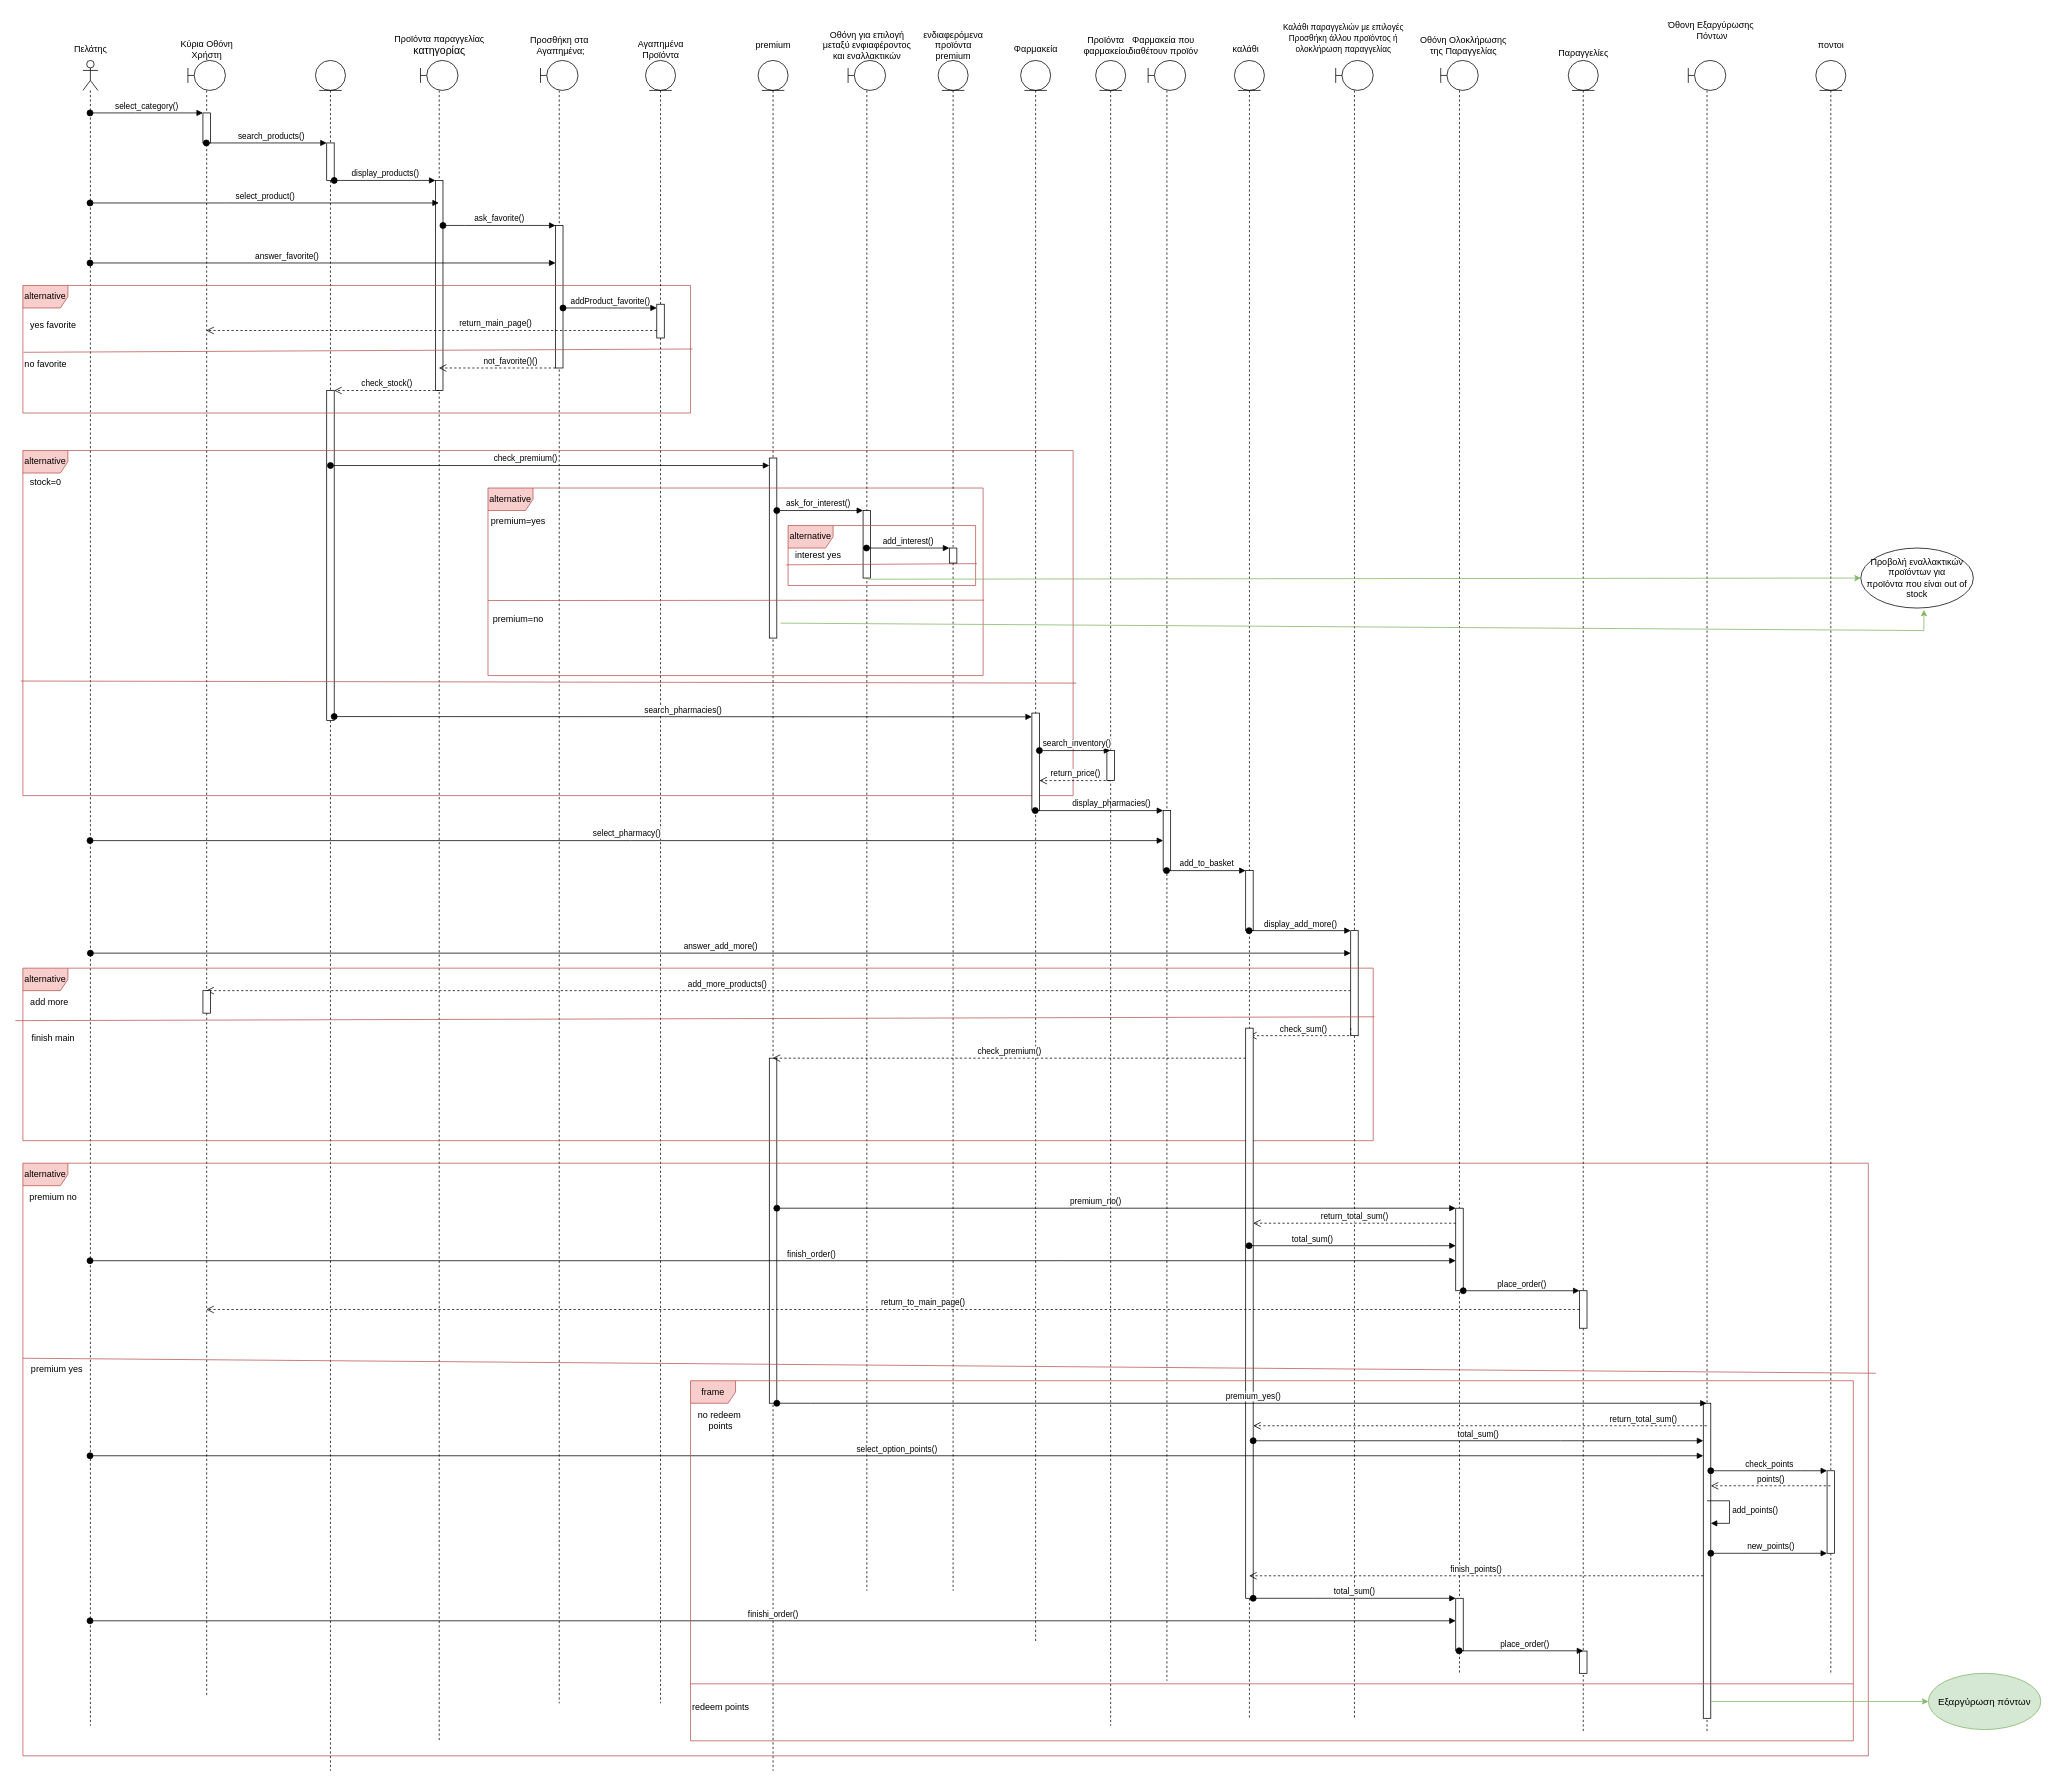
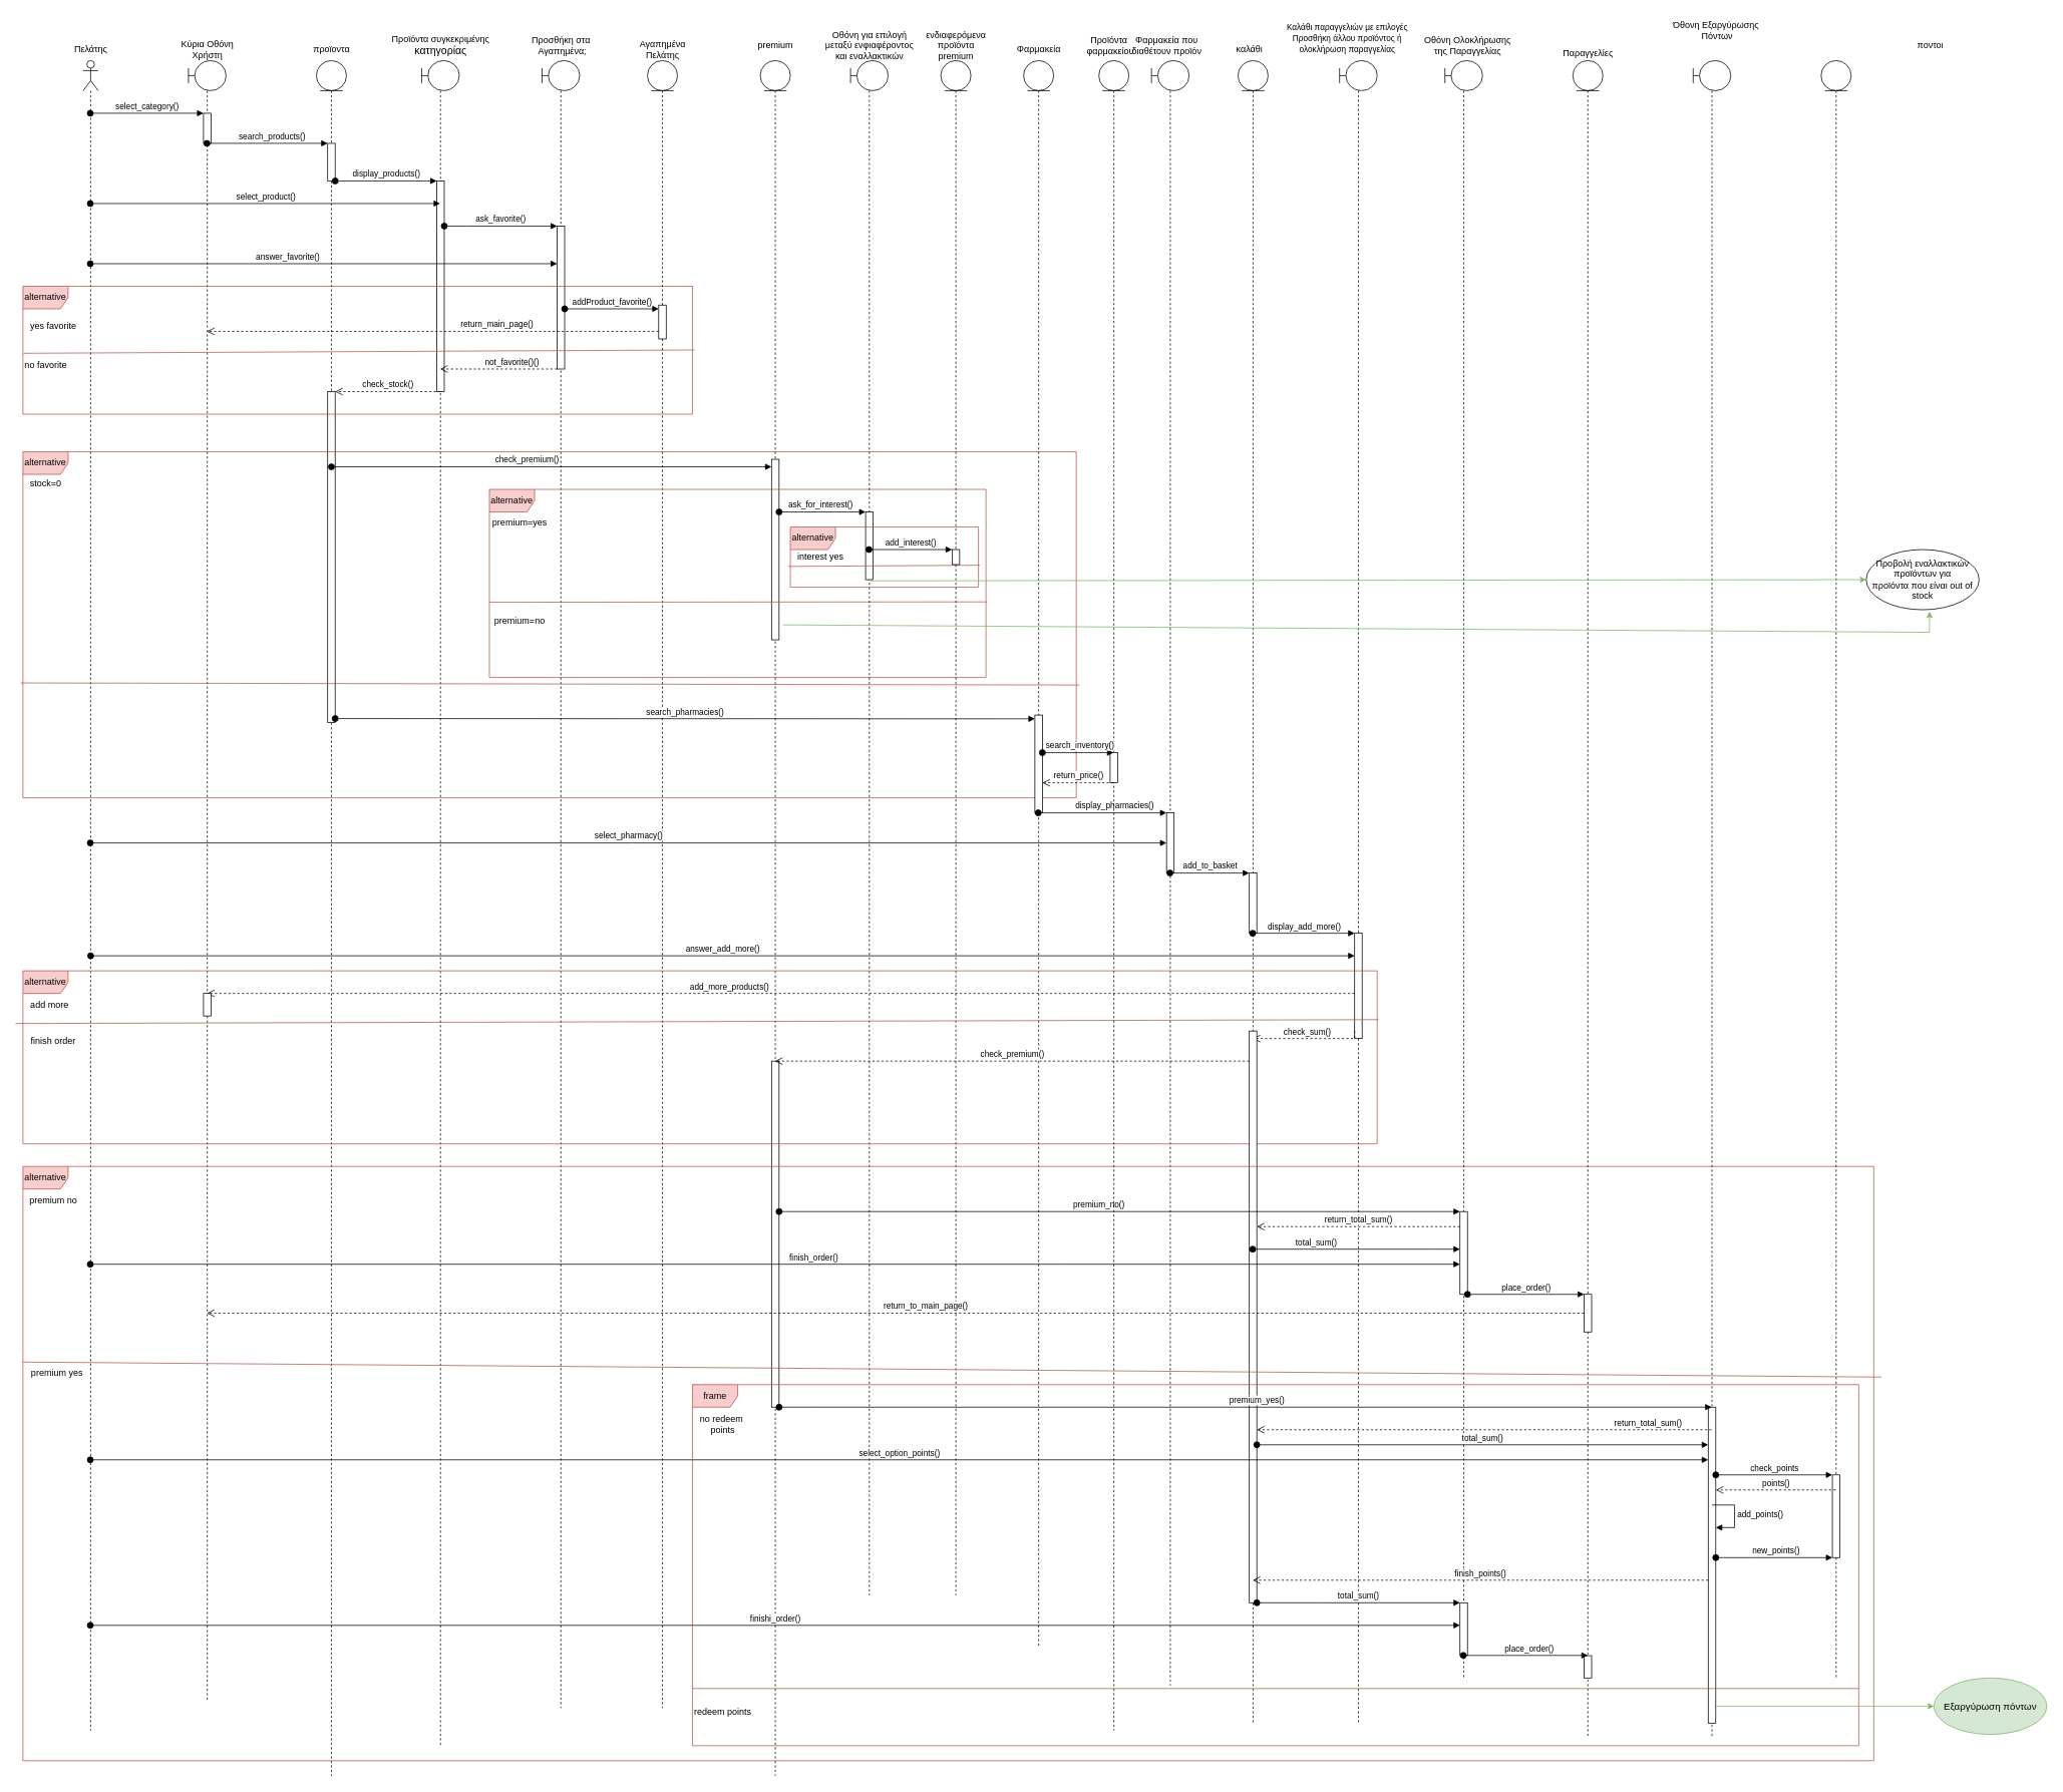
- <mxCell id="16" value="Προϊόντα παραγγελίας&lt;br style=&quot;border-color: var(--border-color); font-size: 14px;&quot;&gt;&lt;span style=&quot;border-color: var(--border-color); font-size: 14px;&quot;&gt;κατηγορίας&lt;/span&gt;" style="text;html=1;align=center;verticalAlign=middle;resizable=0;points=[];autosize=1;strokeColor=none;fillColor=none;" parent="1" vertex="1"><mxGeometry x="510" y="40" width="150" height="40" as="geometry" /></mxCell>
+ <mxCell id="16" value="Προϊόντα συγκεκριμένης&lt;br style=&quot;border-color: var(--border-color); font-size: 14px;&quot;&gt;&lt;span style=&quot;border-color: var(--border-color); font-size: 14px;&quot;&gt;κατηγορίας&lt;/span&gt;" style="text;html=1;align=center;verticalAlign=middle;resizable=0;points=[];autosize=1;strokeColor=none;fillColor=none;" parent="1" vertex="1"><mxGeometry x="510" y="40" width="150" height="40" as="geometry" /></mxCell>
- <mxCell id="107" value="ποντοι" style="text;html=1;align=center;verticalAlign=middle;resizable=0;points=[];autosize=1;strokeColor=none;fillColor=none;" parent="1" vertex="1"><mxGeometry x="2410" y="45" width="60" height="30" as="geometry" /></mxCell>
+ <mxCell id="107" value="ποντοι" style="text;html=1;align=center;verticalAlign=middle;resizable=0;points=[];autosize=1;strokeColor=none;fillColor=none;" parent="1" vertex="1"><mxGeometry x="2535" y="45" width="60" height="30" as="geometry" /></mxCell>
+ <mxCell id="12" value="προϊοντα" style="text;html=1;align=center;verticalAlign=middle;resizable=0;points=[];autosize=1;strokeColor=none;fillColor=none;" parent="1" vertex="1"><mxGeometry x="405" y="50" width="70" height="30" as="geometry" /></mxCell>
- <mxCell id="29" value="Αγαπημένα &lt;br&gt;Προϊόντα" style="text;html=1;align=center;verticalAlign=middle;resizable=0;points=[];autosize=1;strokeColor=none;fillColor=none;" parent="1" vertex="1"><mxGeometry x="840" y="45" width="80" height="40" as="geometry" /></mxCell>
+ <mxCell id="29" value="Αγαπημένα &lt;br&gt;Πελάτης" style="text;html=1;align=center;verticalAlign=middle;resizable=0;points=[];autosize=1;strokeColor=none;fillColor=none;" parent="1" vertex="1"><mxGeometry x="840" y="45" width="80" height="40" as="geometry" /></mxCell>
- <mxCell id="78" value="finish main" style="text;html=1;align=center;verticalAlign=middle;resizable=0;points=[];autosize=1;strokeColor=none;fillColor=none;" parent="1" vertex="1"><mxGeometry x="30" y="1368" width="80" height="30" as="geometry" /></mxCell>
+ <mxCell id="78" value="finish order" style="text;html=1;align=center;verticalAlign=middle;resizable=0;points=[];autosize=1;strokeColor=none;fillColor=none;" parent="1" vertex="1"><mxGeometry x="30" y="1368" width="80" height="30" as="geometry" /></mxCell>
